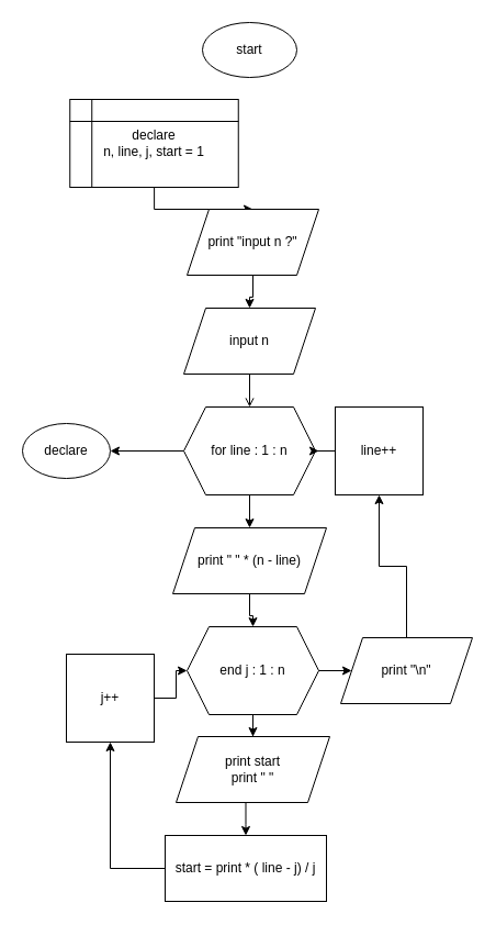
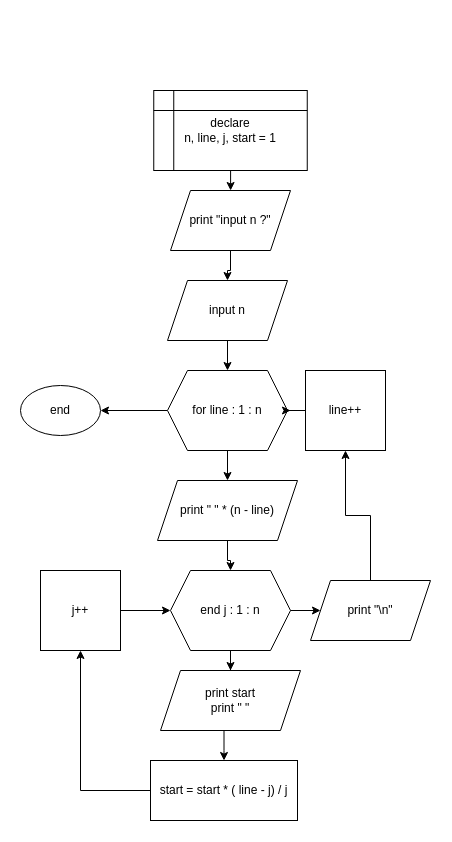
- <mxCell id="2" value="start" style="ellipse;whiteSpace=wrap;html=1;" vertex="1" parent="1"><mxGeometry x="184" y="20" width="86" height="50" as="geometry" /></mxCell>
- <mxCell id="4" value="declare&lt;br&gt;n, line, j, start = 1" style="shape=internalStorage;whiteSpace=wrap;html=1;backgroundOutline=1;" vertex="1" parent="1"><mxGeometry x="63.25" y="90" width="153.5" height="80" as="geometry" /></mxCell>
+ <mxCell id="4" value="declare&lt;br&gt;n, line, j, start = 1" style="shape=internalStorage;whiteSpace=wrap;html=1;backgroundOutline=1;" vertex="1" parent="1"><mxGeometry x="153.25" y="90" width="153.5" height="80" as="geometry" /></mxCell>
- <mxCell id="7" style="edgeStyle=orthogonalEdgeStyle;rounded=0;orthogonalLoop=1;jettySize=auto;html=1;entryX=0.5;entryY=0;entryDx=0;entryDy=0;endArrow=open;" edge="1" parent="1" source="8" target="11"><mxGeometry relative="1" as="geometry" /></mxCell>
+ <mxCell id="7" style="edgeStyle=orthogonalEdgeStyle;rounded=0;orthogonalLoop=1;jettySize=auto;html=1;entryX=0.5;entryY=0;entryDx=0;entryDy=0;" edge="1" parent="1" source="8" target="11"><mxGeometry relative="1" as="geometry" /></mxCell>
- <mxCell id="27" value="declare" style="ellipse;whiteSpace=wrap;html=1;" vertex="1" parent="1"><mxGeometry x="20" y="385" width="80" height="50" as="geometry" /></mxCell>
+ <mxCell id="27" value="end" style="ellipse;whiteSpace=wrap;html=1;" vertex="1" parent="1"><mxGeometry x="20" y="385" width="80" height="50" as="geometry" /></mxCell>
- <mxCell id="22" value="j++" style="whiteSpace=wrap;html=1;aspect=fixed;" vertex="1" parent="1"><mxGeometry x="60" y="595" width="80" height="80" as="geometry" /></mxCell>
+ <mxCell id="22" value="j++" style="whiteSpace=wrap;html=1;aspect=fixed;" vertex="1" parent="1"><mxGeometry x="40" y="570" width="80" height="80" as="geometry" /></mxCell>
- <mxCell id="20" value="start = print * ( line - j) / j" style="rounded=0;whiteSpace=wrap;html=1;" vertex="1" parent="1"><mxGeometry x="150" y="760" width="147" height="60" as="geometry" /></mxCell>
+ <mxCell id="20" value="start = start * ( line - j) / j" style="rounded=0;whiteSpace=wrap;html=1;" vertex="1" parent="1"><mxGeometry x="150" y="760" width="147" height="60" as="geometry" /></mxCell>
